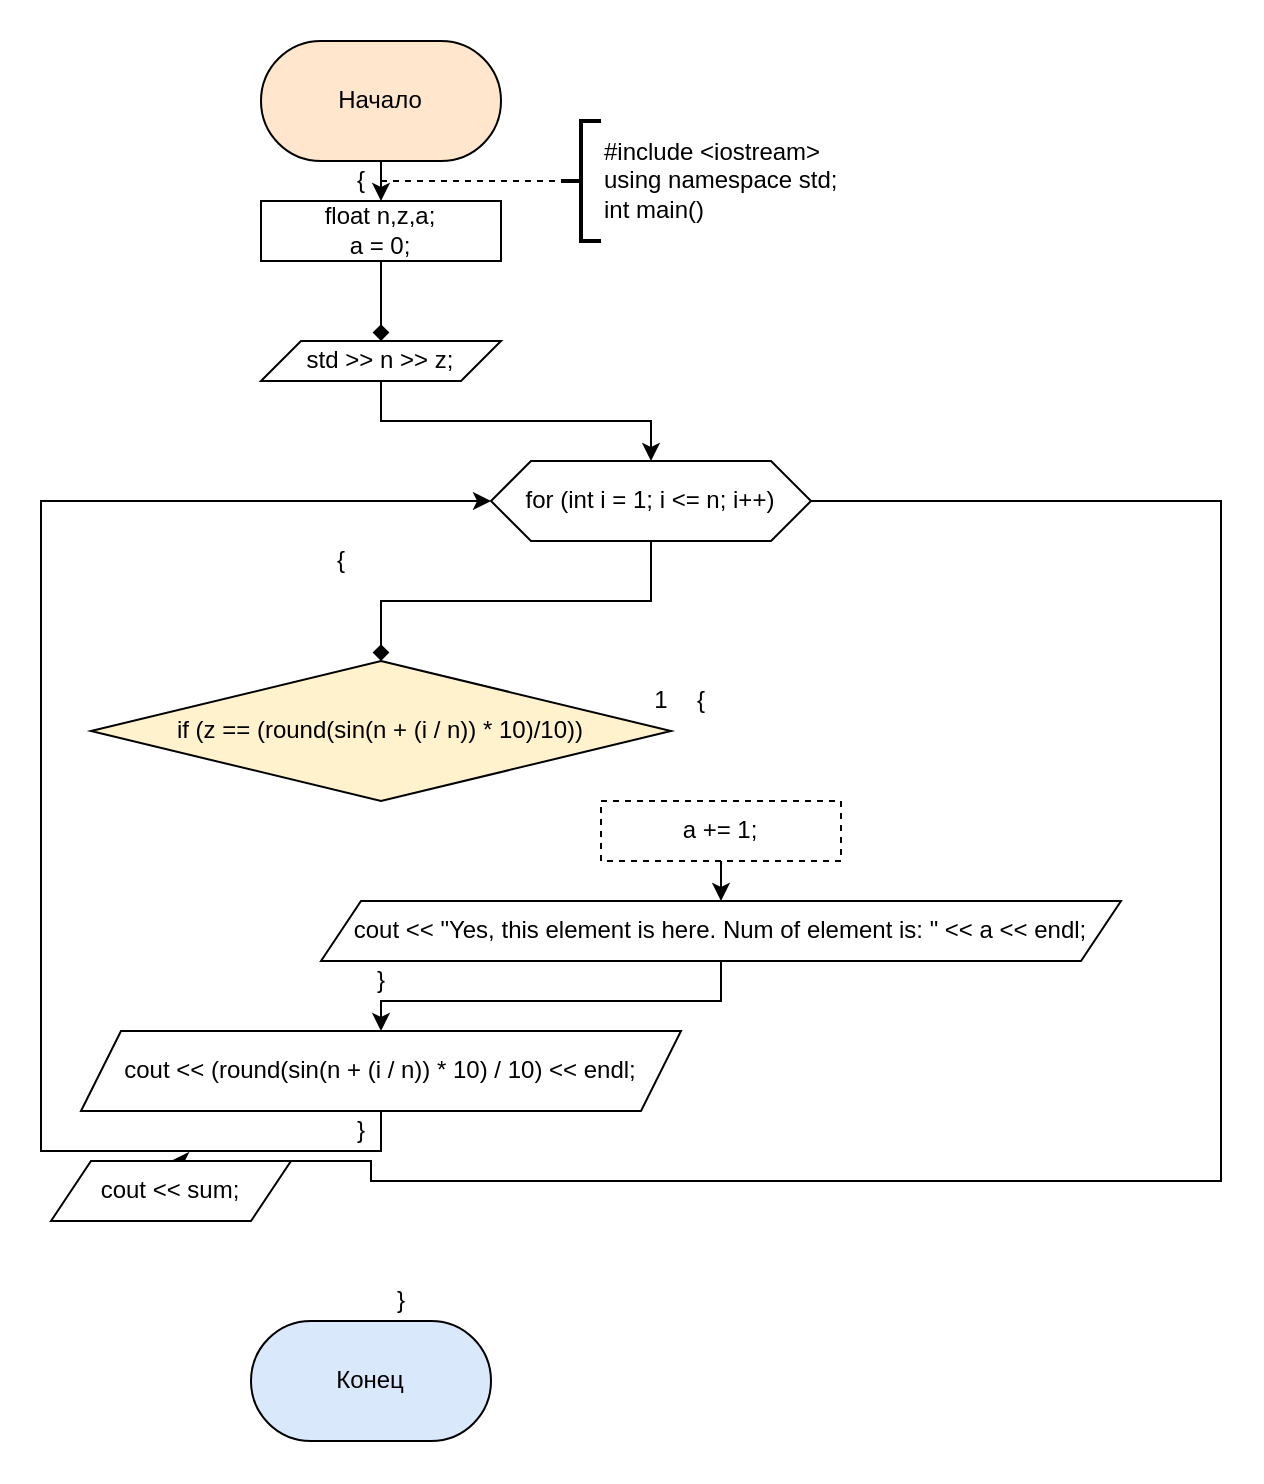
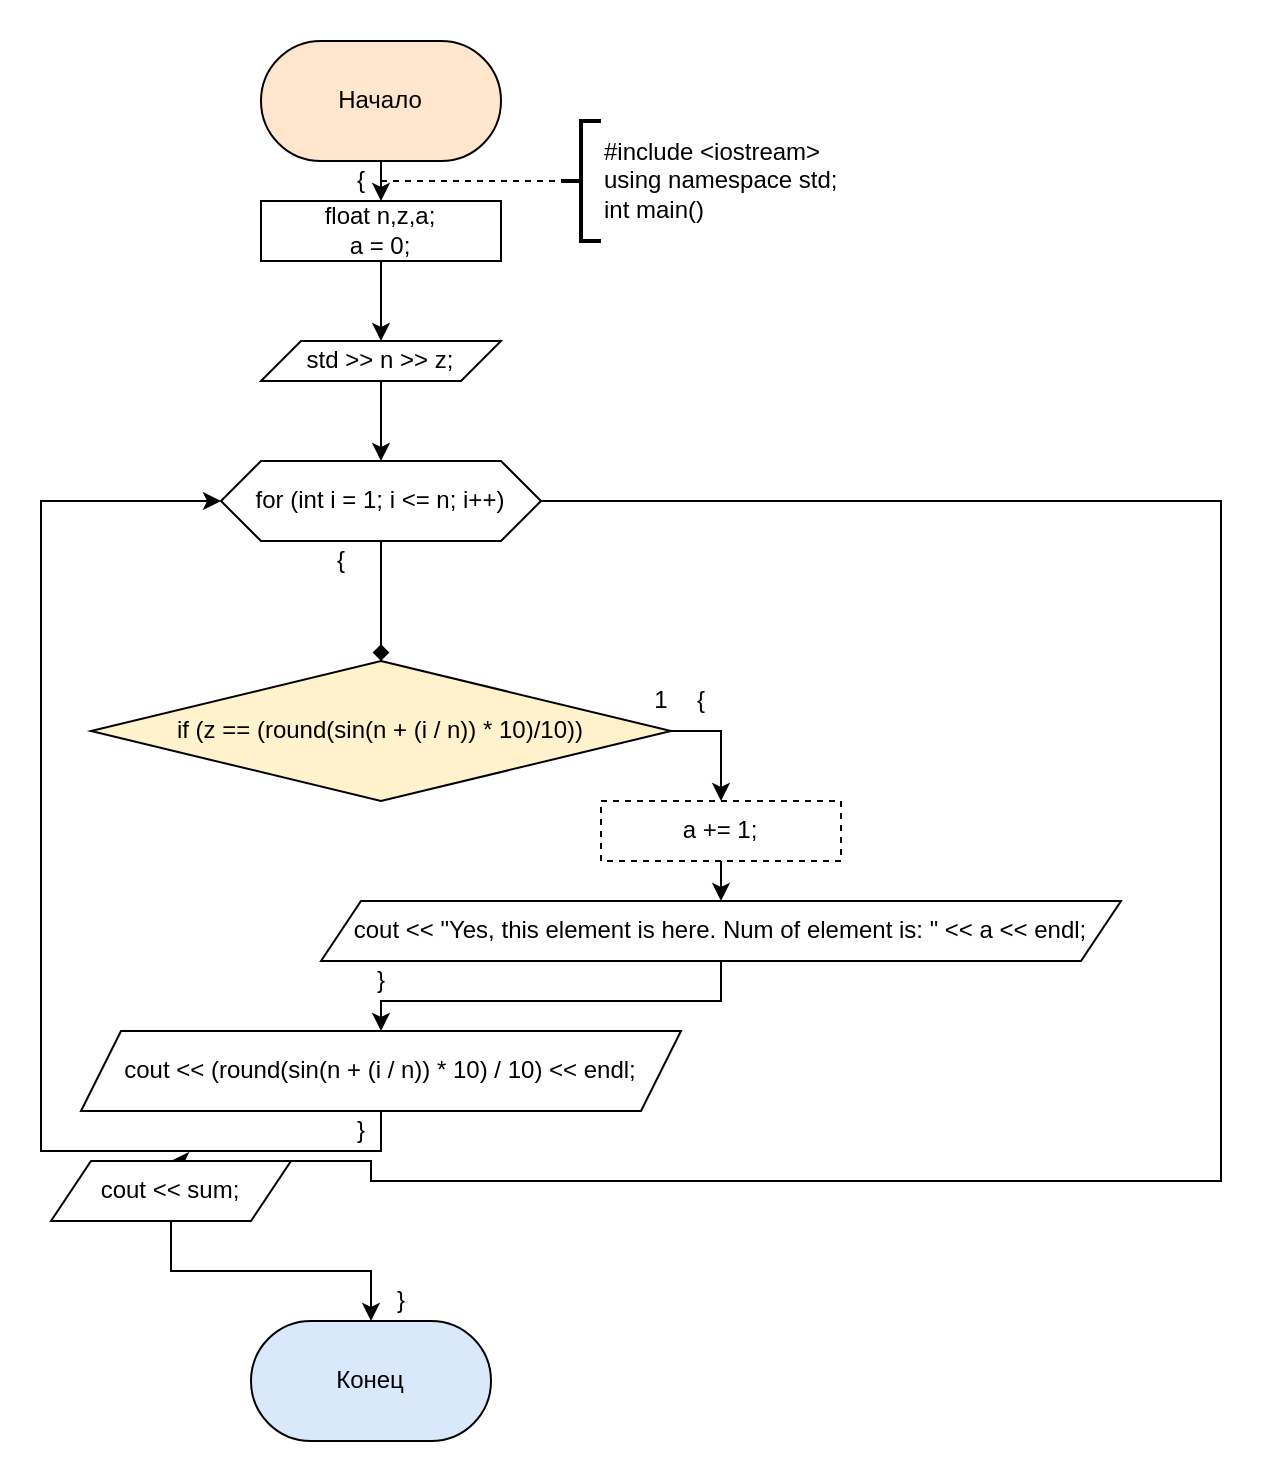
- <mxCell id="5" style="edgeStyle=orthogonalEdgeStyle;rounded=0;orthogonalLoop=1;jettySize=auto;html=1;exitX=0.5;exitY=1;exitDx=0;exitDy=0;entryX=0.5;entryY=0;entryDx=0;entryDy=0;endArrow=diamond;" edge="1" parent="1" source="6" target="10"><mxGeometry relative="1" as="geometry" /></mxCell>
+ <mxCell id="5" style="edgeStyle=orthogonalEdgeStyle;rounded=0;orthogonalLoop=1;jettySize=auto;html=1;exitX=0.5;exitY=1;exitDx=0;exitDy=0;entryX=0.5;entryY=0;entryDx=0;entryDy=0;" edge="1" parent="1" source="6" target="10"><mxGeometry relative="1" as="geometry" /></mxCell>
- <mxCell id="13" value="for (int i = 1; i &amp;lt;= n; i++)" style="shape=hexagon;perimeter=hexagonPerimeter2;whiteSpace=wrap;html=1;fixedSize=1;" vertex="1" parent="1"><mxGeometry x="245" y="230" width="160" height="40" as="geometry" /></mxCell>
+ <mxCell id="13" value="for (int i = 1; i &amp;lt;= n; i++)" style="shape=hexagon;perimeter=hexagonPerimeter2;whiteSpace=wrap;html=1;fixedSize=1;" vertex="1" parent="1"><mxGeometry x="110" y="230" width="160" height="40" as="geometry" /></mxCell>
+ <mxCell id="14" style="edgeStyle=orthogonalEdgeStyle;rounded=0;orthogonalLoop=1;jettySize=auto;html=1;exitX=1;exitY=0.5;exitDx=0;exitDy=0;entryX=0.5;entryY=0;entryDx=0;entryDy=0;" edge="1" parent="1" source="15" target="23"><mxGeometry relative="1" as="geometry" /></mxCell>
+ <mxCell id="16" style="edgeStyle=orthogonalEdgeStyle;rounded=0;orthogonalLoop=1;jettySize=auto;html=1;exitX=0.5;exitY=1;exitDx=0;exitDy=0;entryX=0.5;entryY=0;entryDx=0;entryDy=0;" edge="1" parent="1" source="17" target="4"><mxGeometry relative="1" as="geometry" /></mxCell>
